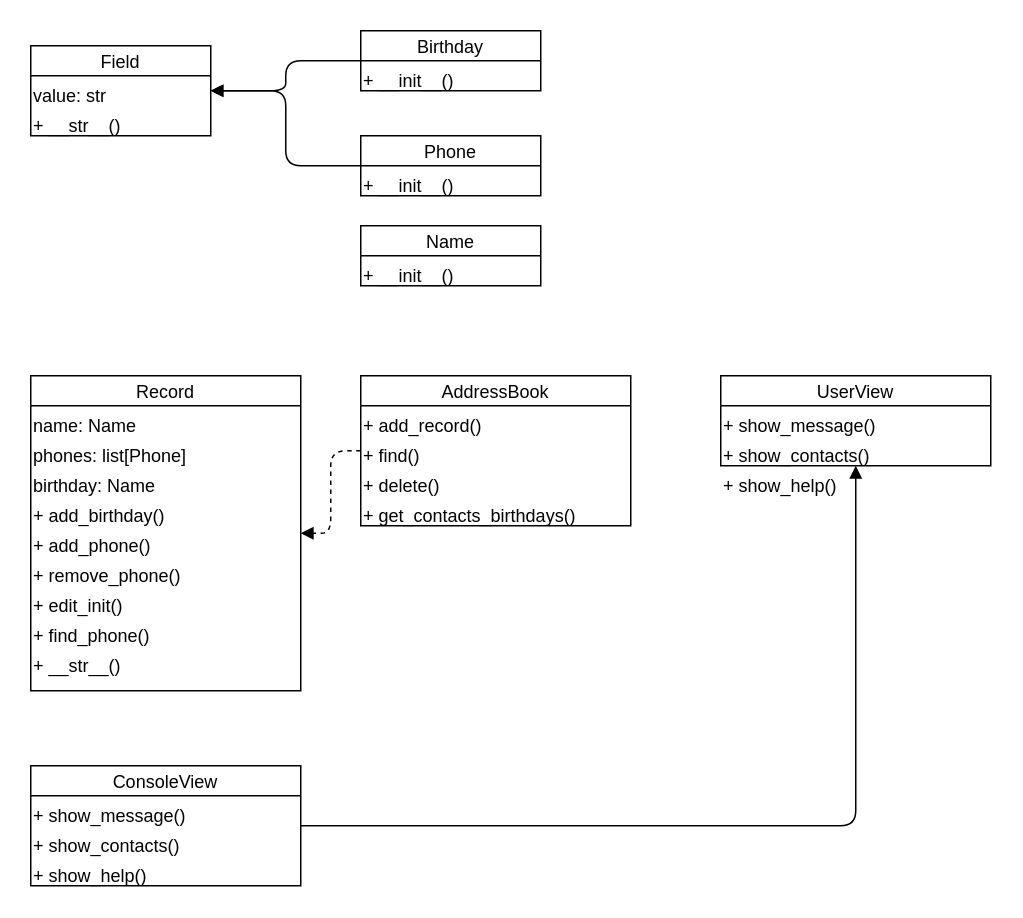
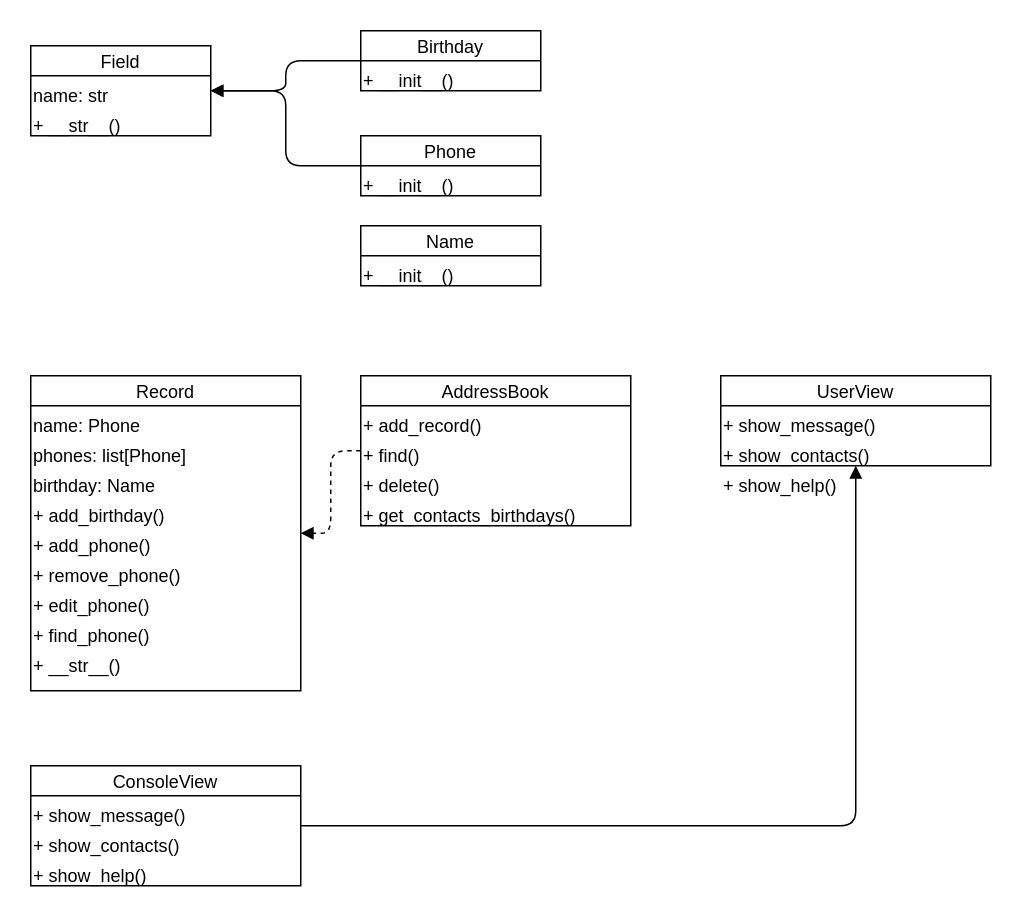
- <mxCell id="3" value="value: str" style="text;html=1;whiteSpace=wrap;align=left;" vertex="1" parent="2"><mxGeometry y="20" width="120" height="20" as="geometry" /></mxCell>
+ <mxCell id="3" value="name: str" style="text;html=1;whiteSpace=wrap;align=left;" vertex="1" parent="2"><mxGeometry y="20" width="120" height="20" as="geometry" /></mxCell>
- <mxCell id="14" value="name: Name" style="text;html=1;whiteSpace=wrap;align=left;" vertex="1" parent="13"><mxGeometry y="20" width="180" height="20" as="geometry" /></mxCell>
+ <mxCell id="14" value="name: Phone" style="text;html=1;whiteSpace=wrap;align=left;" vertex="1" parent="13"><mxGeometry y="20" width="180" height="20" as="geometry" /></mxCell>
- <mxCell id="20" value="+ edit_init()" style="text;html=1;whiteSpace=wrap;align=left;" vertex="1" parent="13"><mxGeometry y="140" width="180" height="20" as="geometry" /></mxCell>
+ <mxCell id="20" value="+ edit_phone()" style="text;html=1;whiteSpace=wrap;align=left;" vertex="1" parent="13"><mxGeometry y="140" width="180" height="20" as="geometry" /></mxCell>
